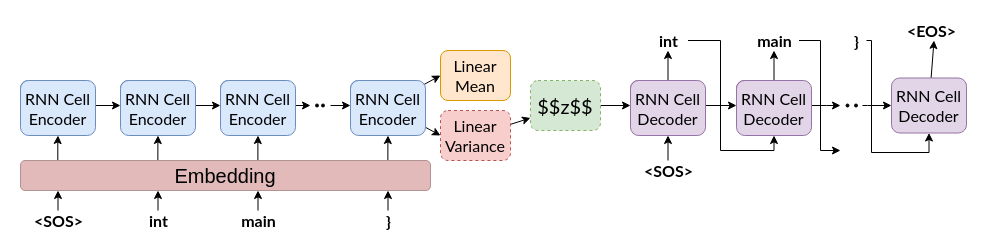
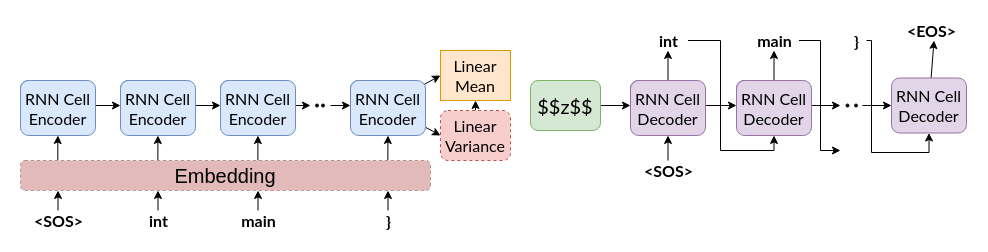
- <mxCell id="22" value="&lt;div style=&quot;font-size: 16px;&quot;&gt;Linear&lt;/div&gt;&lt;div style=&quot;font-size: 16px;&quot;&gt;Mean&lt;br style=&quot;font-size: 16px;&quot;&gt;&lt;/div&gt;" style="rounded=1;whiteSpace=wrap;html=1;fillColor=#ffe6cc;strokeColor=#d79b00;fontSize=16;fontFamily=Lato;fontSource=https%3A%2F%2Ffonts.googleapis.com%2Fcss%3Ffamily%3DLato;" vertex="1" parent="1"><mxGeometry x="440" y="50" width="70" height="50" as="geometry" /></mxCell>
+ <mxCell id="22" value="&lt;div style=&quot;font-size: 16px;&quot;&gt;Linear&lt;/div&gt;&lt;div style=&quot;font-size: 16px;&quot;&gt;Mean&lt;br style=&quot;font-size: 16px;&quot;&gt;&lt;/div&gt;" style="whiteSpace=wrap;html=1;fillColor=#ffe6cc;strokeColor=#d79b00;fontSize=16;fontFamily=Lato;fontSource=https%3A%2F%2Ffonts.googleapis.com%2Fcss%3Ffamily%3DLato;rounded=0;" vertex="1" parent="1"><mxGeometry x="440" y="50" width="70" height="50" as="geometry" /></mxCell>
- <mxCell id="26" value="$$z$$" style="rounded=1;whiteSpace=wrap;html=1;fillColor=#d5e8d4;strokeColor=#82b366;fontSize=20;fontFamily=Lato;fontSource=https%3A%2F%2Ffonts.googleapis.com%2Fcss%3Ffamily%3DLato;dashed=1;" vertex="1" parent="1"><mxGeometry x="530" y="80" width="70" height="50" as="geometry" /></mxCell>
+ <mxCell id="26" value="$$z$$" style="rounded=1;whiteSpace=wrap;html=1;fillColor=#d5e8d4;strokeColor=#82b366;fontSize=20;fontFamily=Lato;fontSource=https%3A%2F%2Ffonts.googleapis.com%2Fcss%3Ffamily%3DLato;" vertex="1" parent="1"><mxGeometry x="530" y="80" width="70" height="50" as="geometry" /></mxCell>
- <mxCell id="23" style="edgeStyle=none;rounded=0;orthogonalLoop=1;jettySize=auto;html=1;entryX=0;entryY=0.75;entryDx=0;entryDy=0;fontSize=16;fontFamily=Lato;fontSource=https%3A%2F%2Ffonts.googleapis.com%2Fcss%3Ffamily%3DLato;" edge="1" parent="1" source="24" target="26"><mxGeometry relative="1" as="geometry" /></mxCell>
+ <mxCell id="23" style="edgeStyle=none;rounded=0;orthogonalLoop=1;jettySize=auto;html=1;fontSize=16;fontFamily=Lato;fontSource=https%3A%2F%2Ffonts.googleapis.com%2Fcss%3Ffamily%3DLato;" edge="1" parent="1" source="24" target="22"><mxGeometry relative="1" as="geometry" /></mxCell>
- <mxCell id="56" value="Embedding" style="rounded=1;whiteSpace=wrap;html=1;fontSize=20;fillColor=#E3BABA;strokeColor=#B39292;" vertex="1" parent="1"><mxGeometry x="20" y="160" width="410" height="30" as="geometry" /></mxCell>
+ <mxCell id="56" value="Embedding" style="rounded=1;whiteSpace=wrap;html=1;fontSize=20;fillColor=#E3BABA;strokeColor=#B39292;dashed=1;" vertex="1" parent="1"><mxGeometry x="20" y="160" width="410" height="30" as="geometry" /></mxCell>
